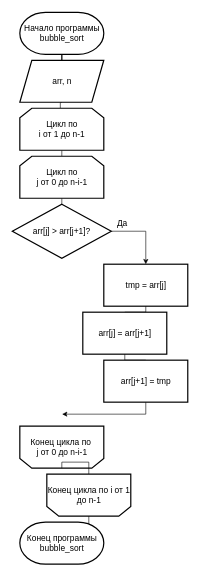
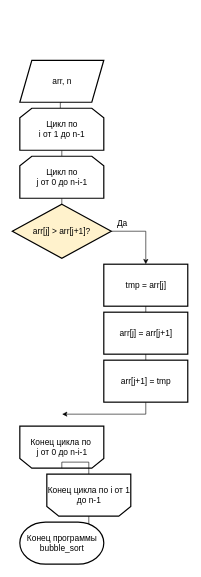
- <mxCell id="3" value="&lt;font style=&quot;font-size: 14px&quot;&gt;Начало программы&lt;br&gt;bubble_sort&lt;br&gt;&lt;/font&gt;" style="strokeWidth=2;html=1;shape=mxgraph.flowchart.terminator;whiteSpace=wrap;fontSize=14;fontFamily=Helvetica;" parent="1" vertex="1"><mxGeometry x="32.5" width="140" height="70" as="geometry" y="20" /></mxCell>
- <mxCell id="2" style="edgeStyle=orthogonalEdgeStyle;rounded=0;orthogonalLoop=1;jettySize=auto;html=1;entryX=0.5;entryY=1;entryDx=0;entryDy=0;entryPerimeter=0;endArrow=none;endFill=0;" parent="1" source="5" target="3" edge="1"><mxGeometry relative="1" as="geometry" /></mxCell>
- <mxCell id="18" value="&lt;span style=&quot;font-size: 14px&quot;&gt;arr[j] &amp;gt; arr[j+1]?&lt;/span&gt;" style="rhombus;whiteSpace=wrap;html=1;strokeWidth=2;fontSize=14;" vertex="1" parent="1"><mxGeometry x="20" y="340" width="165" height="90" as="geometry" /></mxCell>
+ <mxCell id="18" value="&lt;span style=&quot;font-size: 14px&quot;&gt;arr[j] &amp;gt; arr[j+1]?&lt;/span&gt;" style="rhombus;whiteSpace=wrap;html=1;strokeWidth=2;fontSize=14;fillColor=#fff2cc;" vertex="1" parent="1"><mxGeometry x="20" y="340" width="165" height="90" as="geometry" /></mxCell>
- <mxCell id="20" value="arr[j] = arr[j+1]" style="rounded=0;whiteSpace=wrap;html=1;strokeWidth=2;fontSize=14;" vertex="1" parent="1"><mxGeometry x="137.5" y="520" width="140" height="70" as="geometry" /></mxCell>
+ <mxCell id="20" value="arr[j] = arr[j+1]" style="rounded=0;whiteSpace=wrap;html=1;strokeWidth=2;fontSize=14;" vertex="1" parent="1"><mxGeometry x="172.5" y="520" width="140" height="70" as="geometry" /></mxCell>
